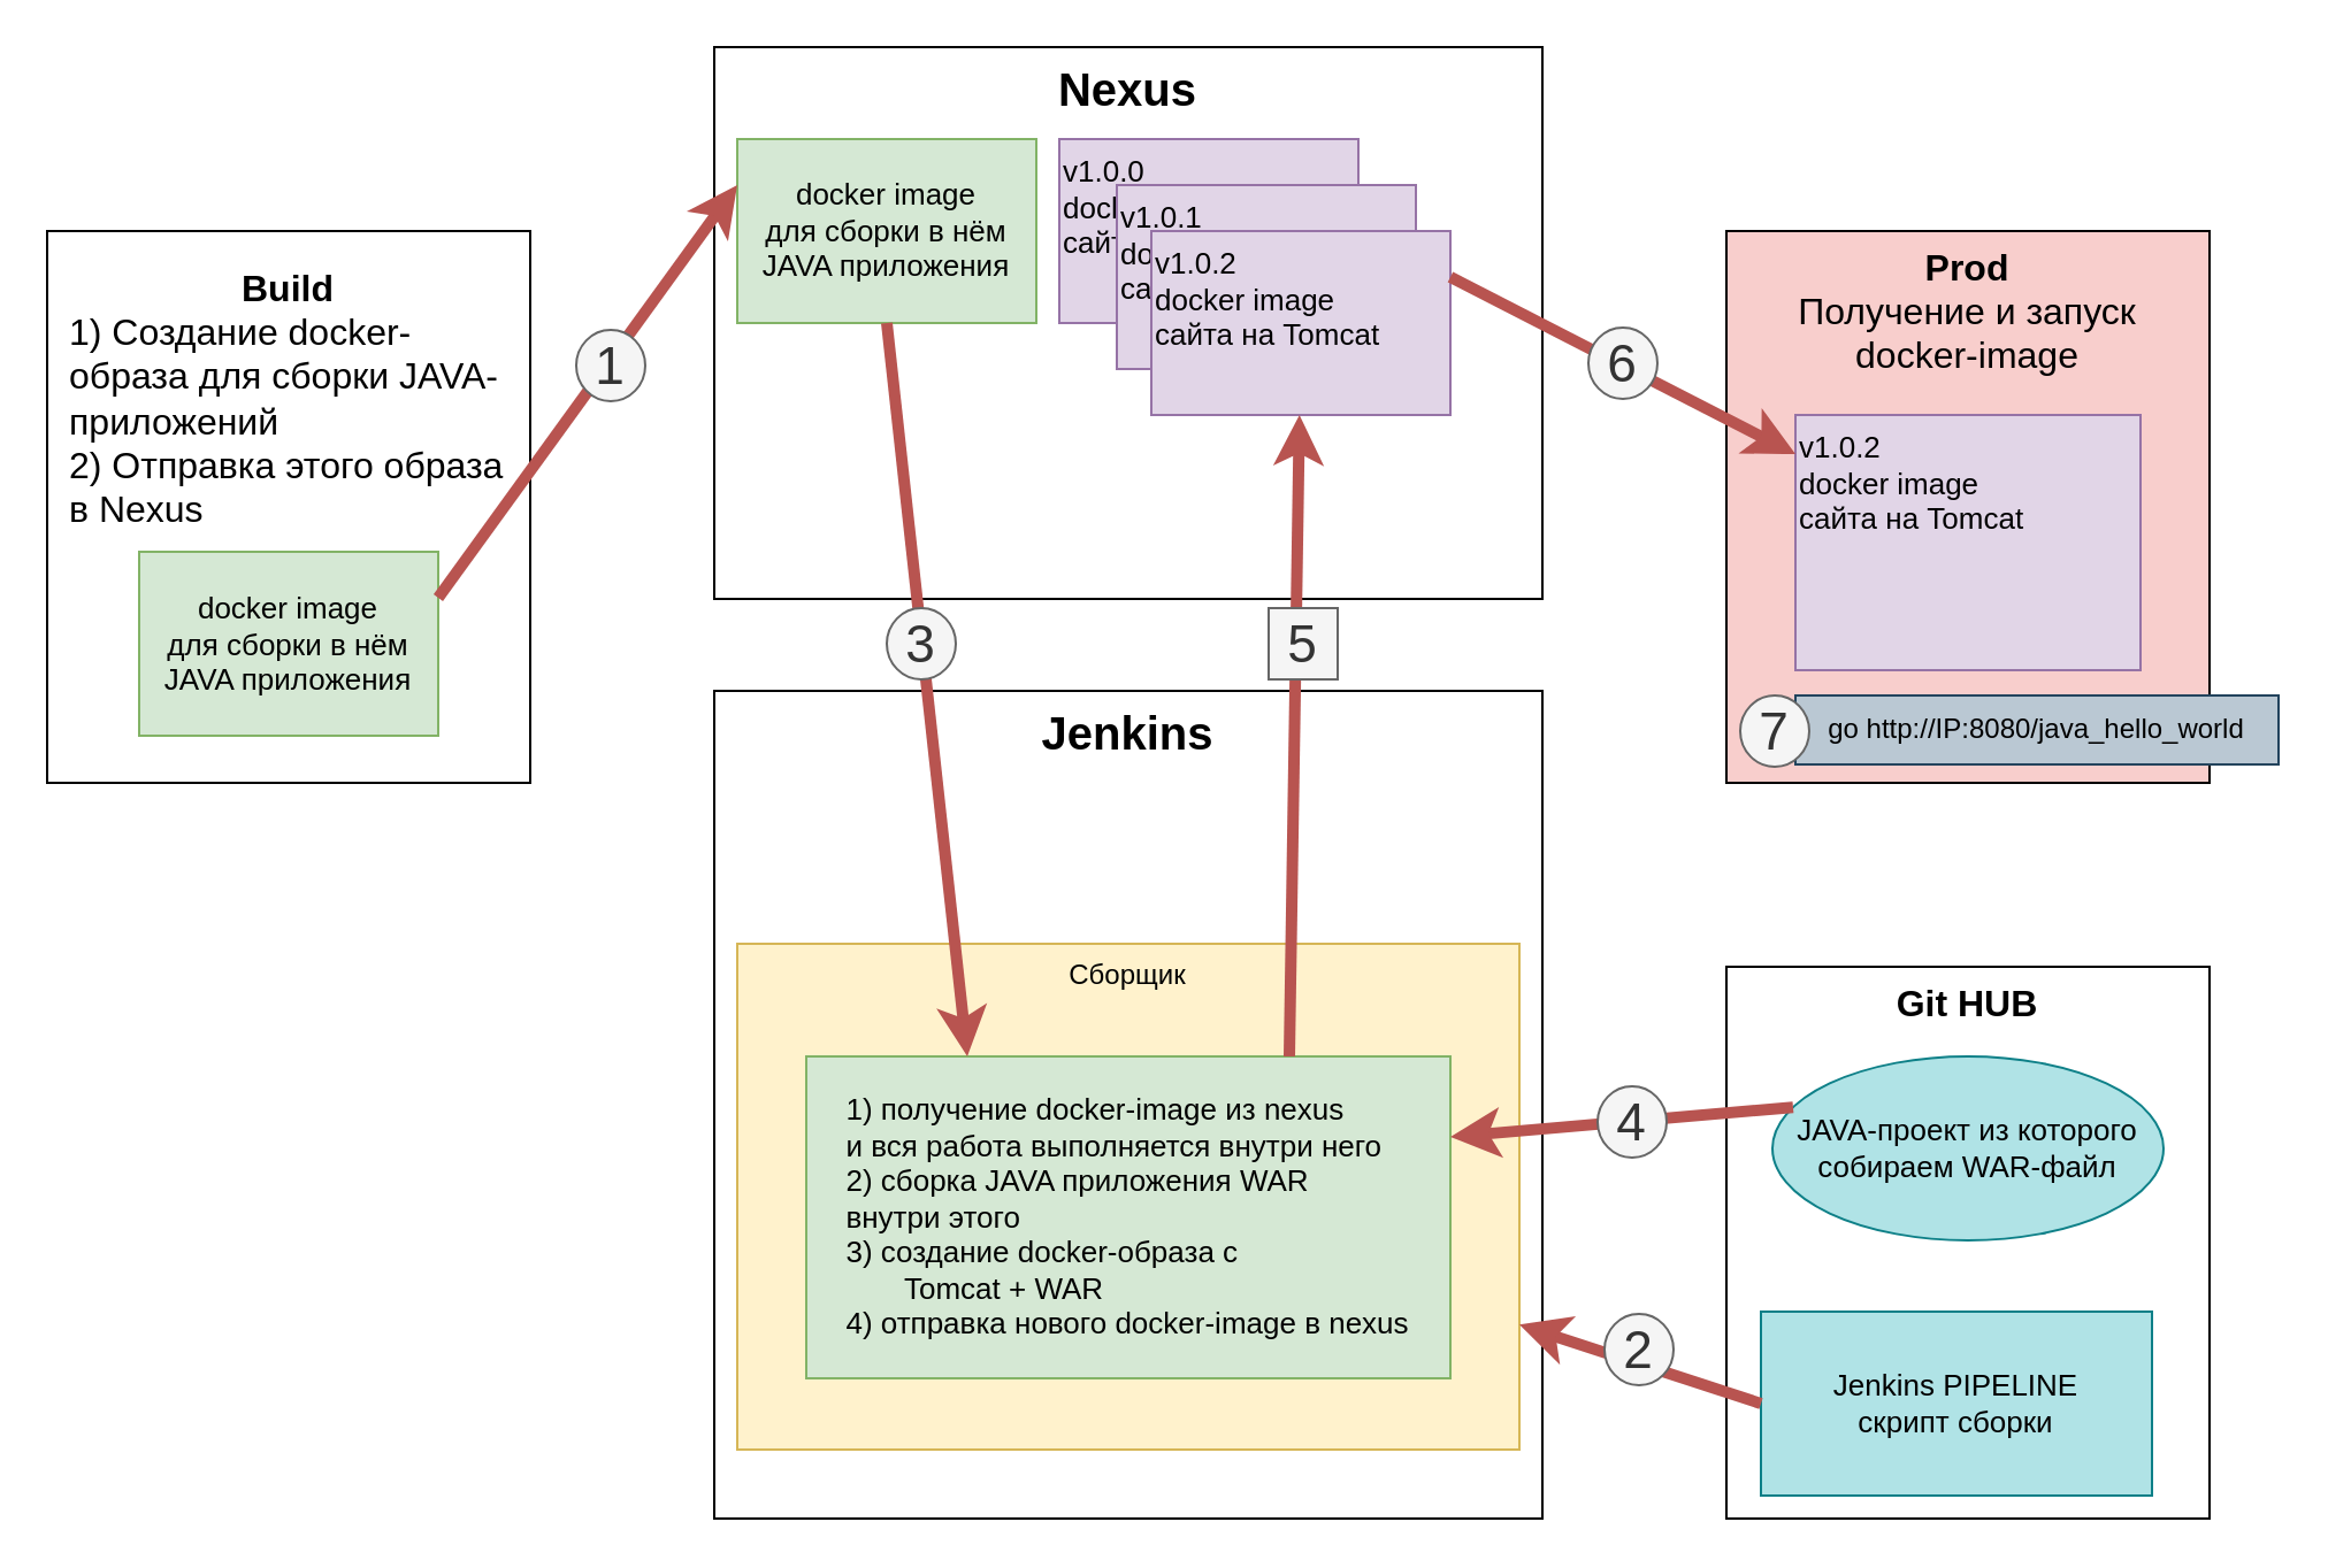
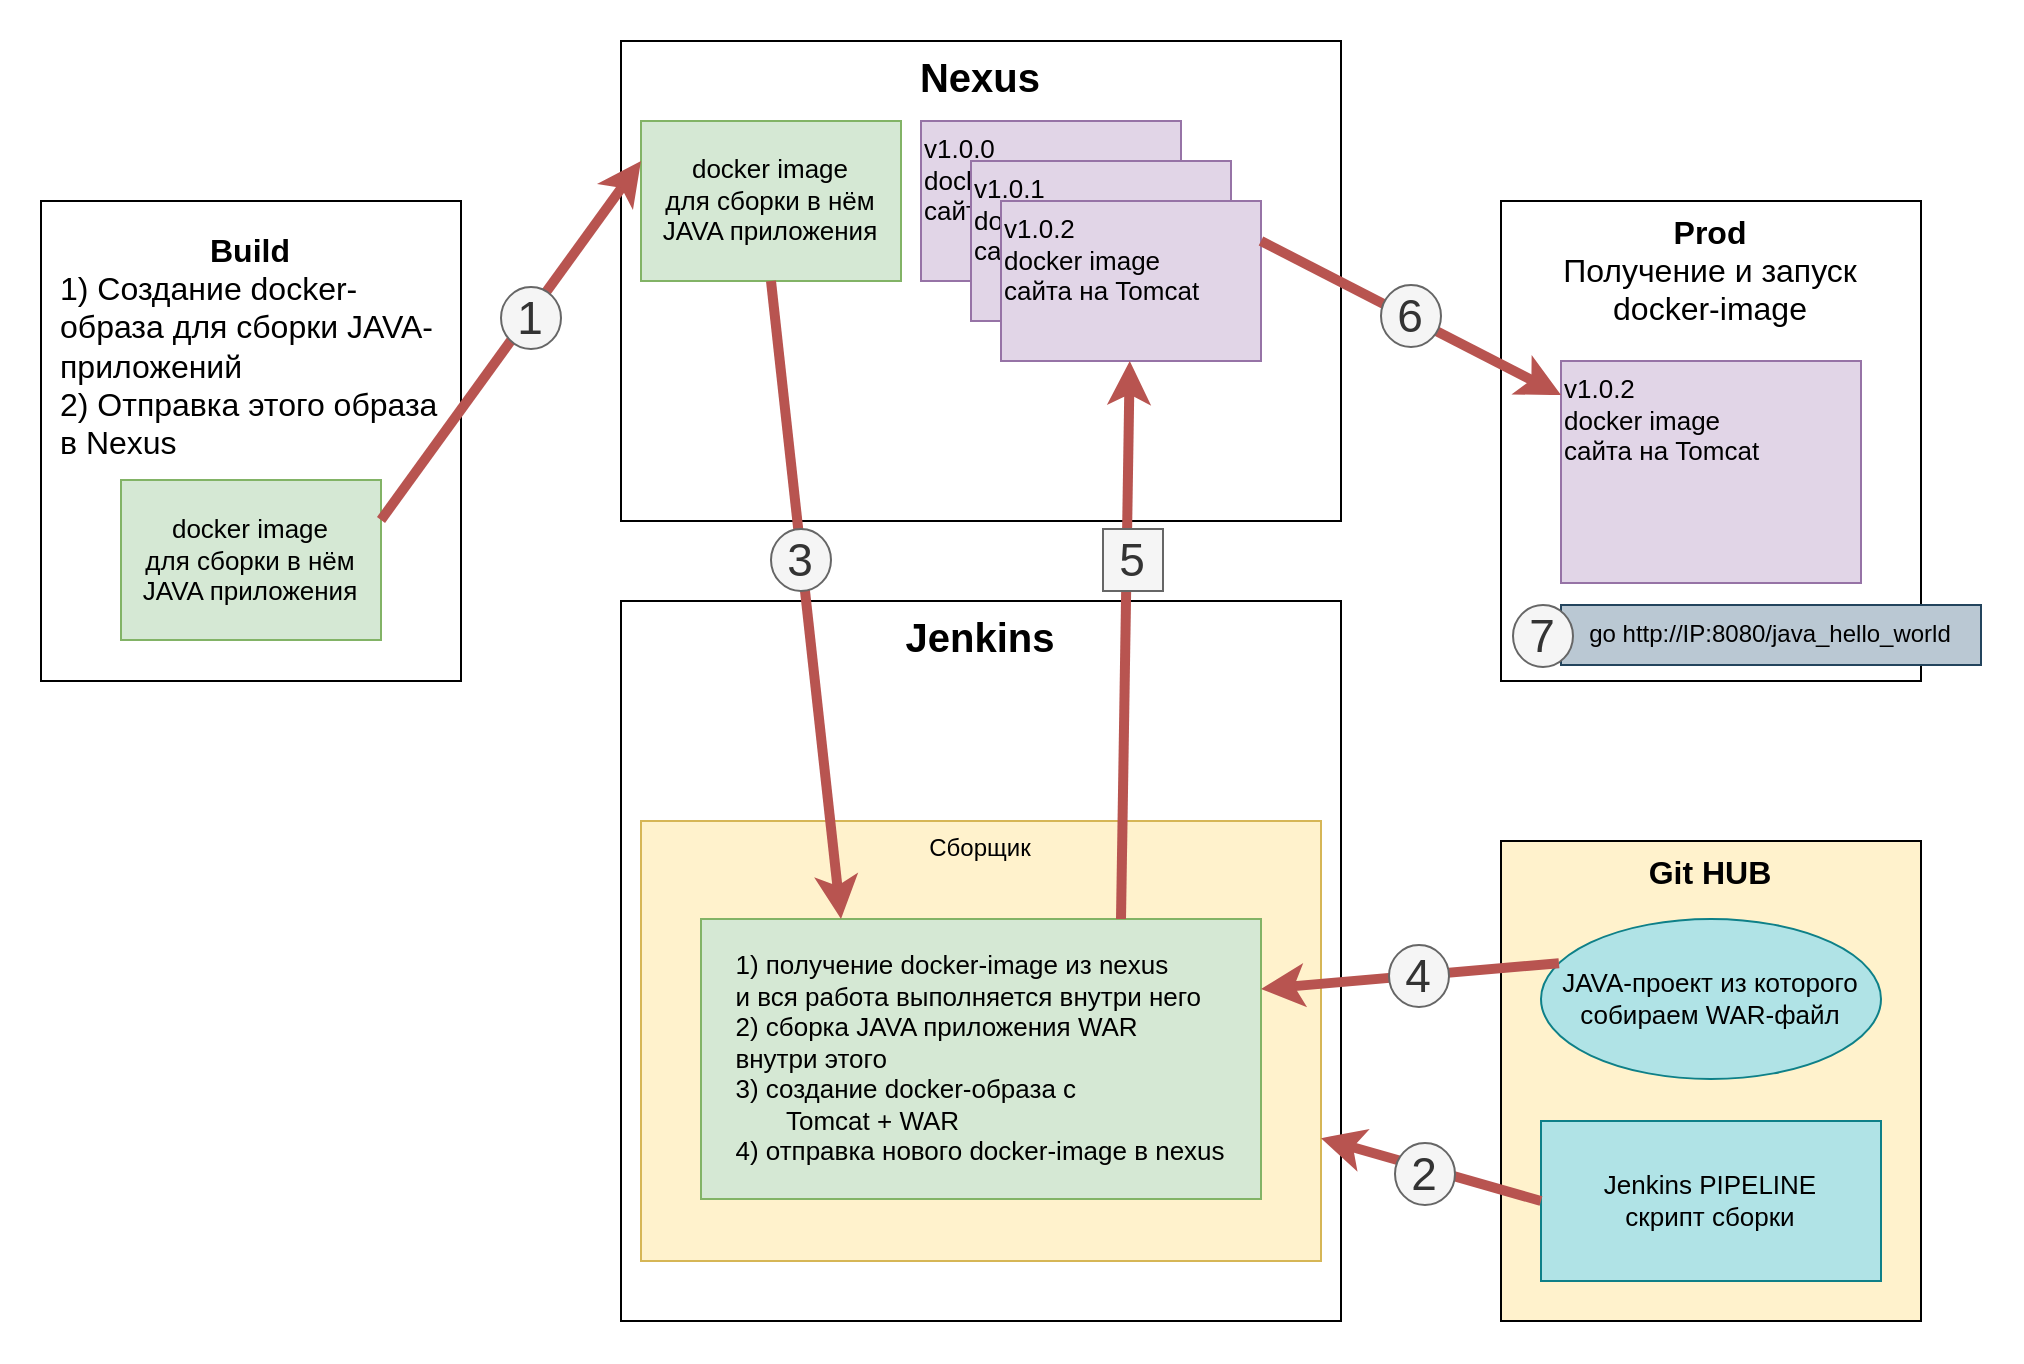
- <mxCell id="12" value="Prod&lt;br style=&quot;font-size: 16px;&quot;&gt;&lt;span style=&quot;font-weight: normal; font-size: 16px;&quot;&gt;Получение и запуск&lt;br style=&quot;font-size: 16px;&quot;&gt;docker-image&lt;/span&gt;" style="whiteSpace=wrap;html=1;fontSize=16;verticalAlign=top;fontStyle=1;fillColor=#f8cecc;" parent="1" vertex="1"><mxGeometry x="750" y="100" width="210" height="240" as="geometry" /></mxCell>
+ <mxCell id="12" value="Prod&lt;br style=&quot;font-size: 16px;&quot;&gt;&lt;span style=&quot;font-weight: normal; font-size: 16px;&quot;&gt;Получение и запуск&lt;br style=&quot;font-size: 16px;&quot;&gt;docker-image&lt;/span&gt;" style="whiteSpace=wrap;html=1;fontSize=16;verticalAlign=top;fontStyle=1" parent="1" vertex="1"><mxGeometry x="750" y="100" width="210" height="240" as="geometry" /></mxCell>
- <mxCell id="15" value="Git HUB" style="whiteSpace=wrap;html=1;fontSize=16;verticalAlign=top;fontStyle=1" parent="1" vertex="1"><mxGeometry x="750" y="420" width="210" height="240" as="geometry" /></mxCell>
+ <mxCell id="15" value="Git HUB" style="whiteSpace=wrap;html=1;fontSize=16;verticalAlign=top;fontStyle=1;fillColor=#fff2cc;" parent="1" vertex="1"><mxGeometry x="750" y="420" width="210" height="240" as="geometry" /></mxCell>
- <mxCell id="16" value="Jenkins PIPELINE&lt;br&gt;скрипт сборки" style="whiteSpace=wrap;html=1;fontSize=13;fillColor=#b0e3e6;strokeColor=#0e8088;" parent="1" vertex="1"><mxGeometry x="765" y="570" width="170" height="80" as="geometry" /></mxCell>
+ <mxCell id="16" value="Jenkins PIPELINE&lt;br&gt;скрипт сборки" style="whiteSpace=wrap;html=1;fontSize=13;fillColor=#b0e3e6;strokeColor=#0e8088;" parent="1" vertex="1"><mxGeometry x="770" y="560" width="170" height="80" as="geometry" /></mxCell>
